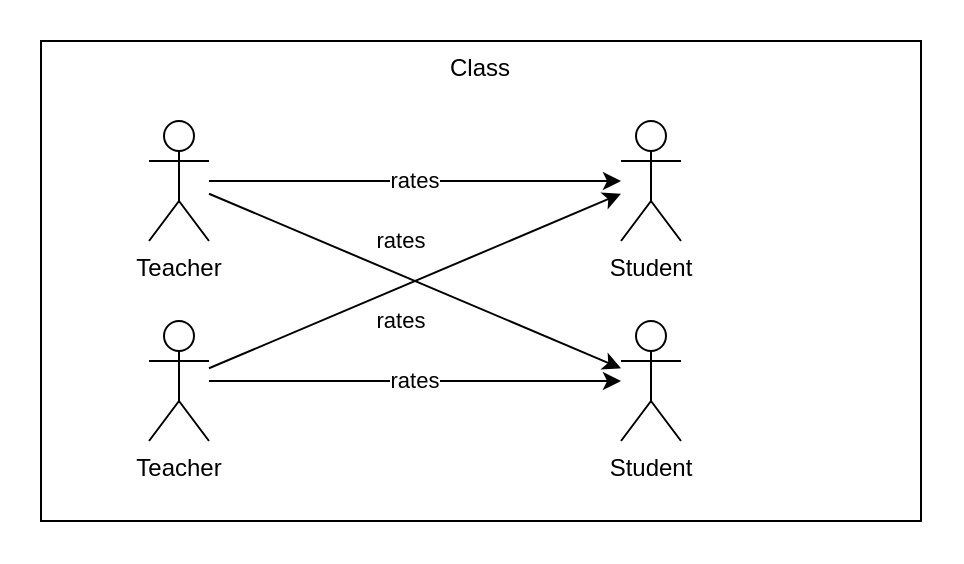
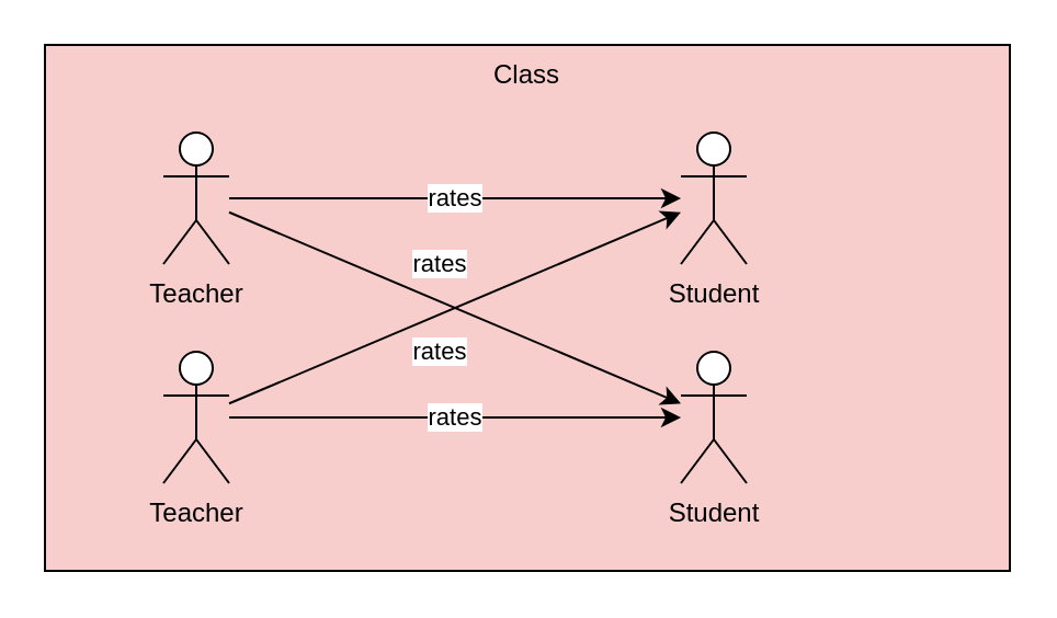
- <mxCell id="2" value="Class" style="rounded=0;whiteSpace=wrap;html=1;verticalAlign=top;" vertex="1" parent="1"><mxGeometry x="20" y="20" width="440" height="240" as="geometry" /></mxCell>
+ <mxCell id="2" value="Class" style="rounded=0;whiteSpace=wrap;html=1;verticalAlign=top;fillColor=#f8cecc;" vertex="1" parent="1"><mxGeometry x="20" y="20" width="440" height="240" as="geometry" /></mxCell>
